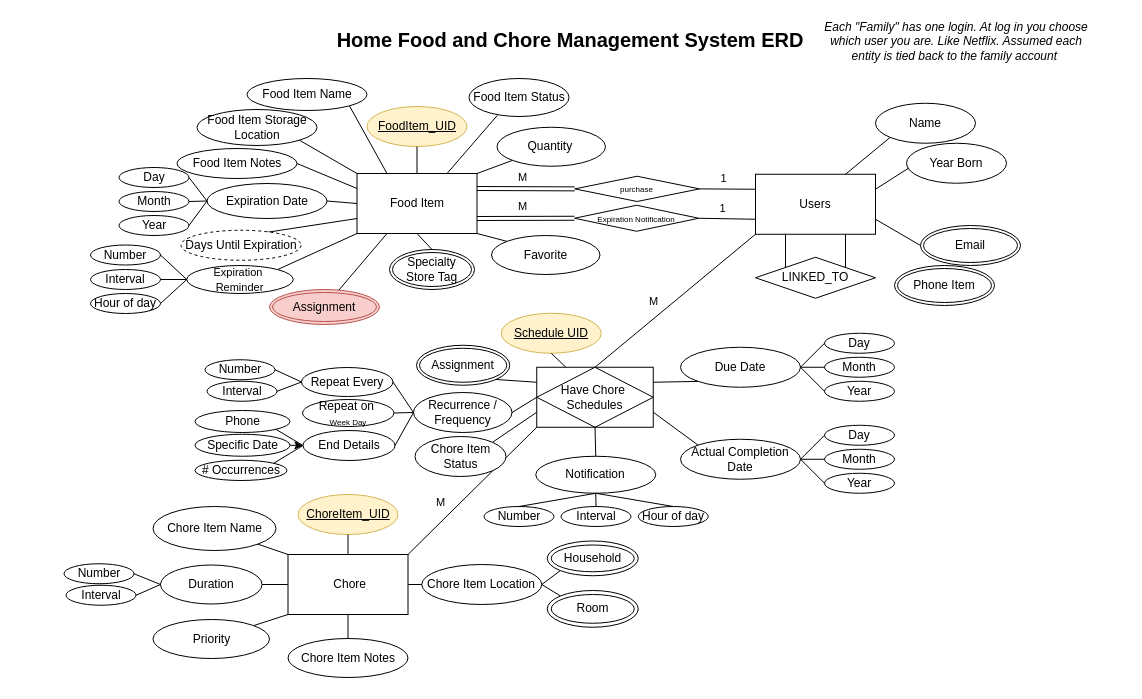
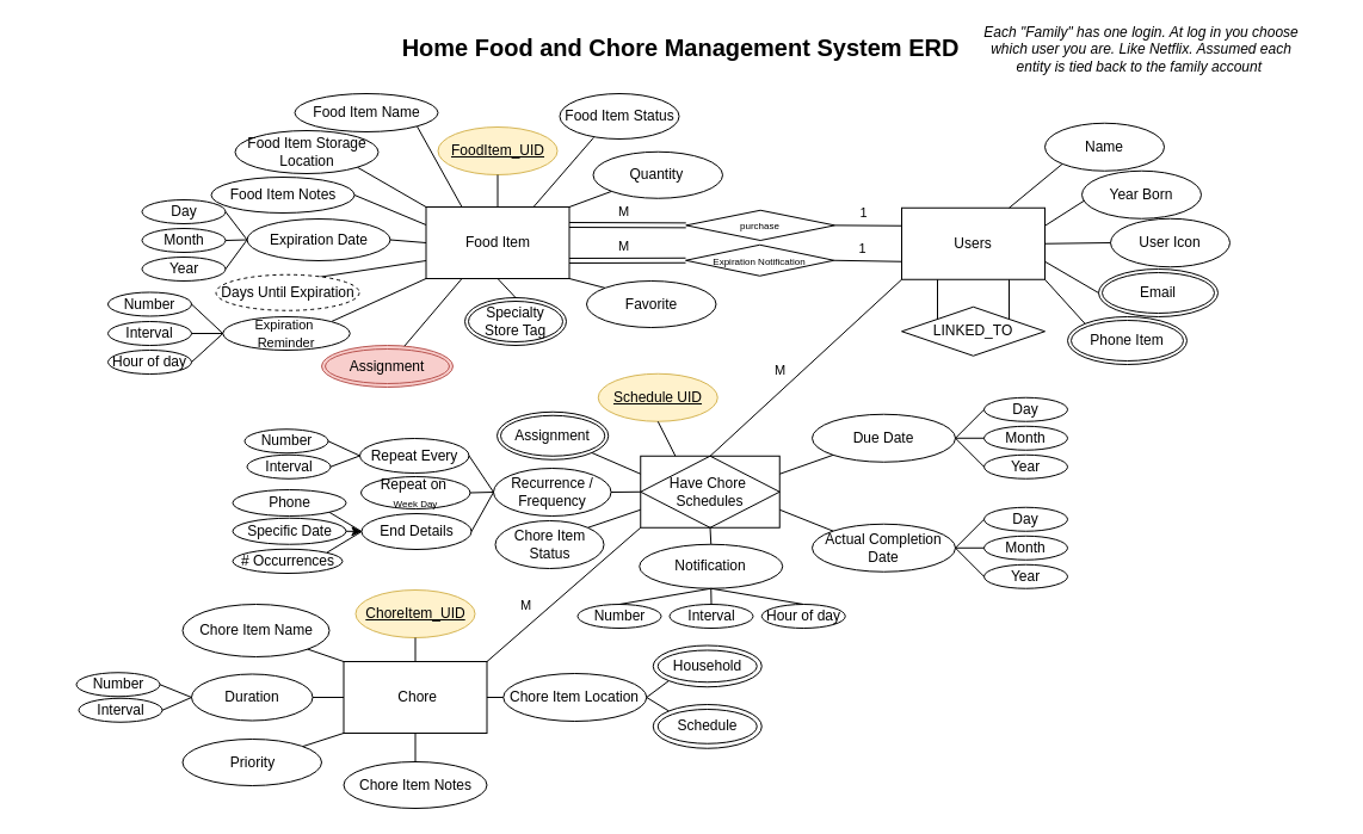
+ <mxCell id="133" value="" style="endArrow=none;html=1;rounded=0;exitX=1;exitY=0.5;exitDx=0;exitDy=0;entryX=0;entryY=0.5;entryDx=0;entryDy=0;" edge="1" parent="1" source="21" target="132"><mxGeometry width="50" height="50" relative="1" as="geometry"><mxPoint x="1020" y="321" as="sourcePoint" /><mxPoint x="1070" y="271" as="targetPoint" /></mxGeometry></mxCell>
+ <mxCell id="132" value="User Icon" style="ellipse;whiteSpace=wrap;html=1;" vertex="1" parent="1"><mxGeometry x="930" y="182.75" width="100" height="40.5" as="geometry" /></mxCell>
+ <mxCell id="26" value="" style="endArrow=none;html=1;rounded=0;exitX=0;exitY=0;exitDx=0;exitDy=0;entryX=1;entryY=1;entryDx=0;entryDy=0;" edge="1" parent="1" source="24" target="21"><mxGeometry width="50" height="50" relative="1" as="geometry"><mxPoint x="695" y="299.75" as="sourcePoint" /><mxPoint x="875" y="226.75" as="targetPoint" /></mxGeometry></mxCell>
- <mxCell id="66" value="Have Chore&amp;nbsp;&lt;div&gt;Schedules&lt;/div&gt;" style="shape=associativeEntity;whiteSpace=wrap;html=1;align=center;" vertex="1" parent="1"><mxGeometry x="536.25" y="366.75" width="116.5" height="60" as="geometry" /></mxCell>
+ <mxCell id="66" value="Have Chore&amp;nbsp;&lt;div&gt;Schedules&lt;/div&gt;" style="shape=associativeEntity;whiteSpace=wrap;html=1;align=center;" vertex="1" parent="1"><mxGeometry x="536.25" y="381.75" width="116.5" height="60" as="geometry" /></mxCell>
- <mxCell id="110" value="Room" style="ellipse;shape=doubleEllipse;whiteSpace=wrap;html=1;" vertex="1" parent="1"><mxGeometry x="546.75" y="590" width="91" height="36.75" as="geometry" /></mxCell>
+ <mxCell id="110" value="Schedule" style="ellipse;shape=doubleEllipse;whiteSpace=wrap;html=1;" vertex="1" parent="1"><mxGeometry x="546.75" y="590" width="91" height="36.75" as="geometry" /></mxCell>
